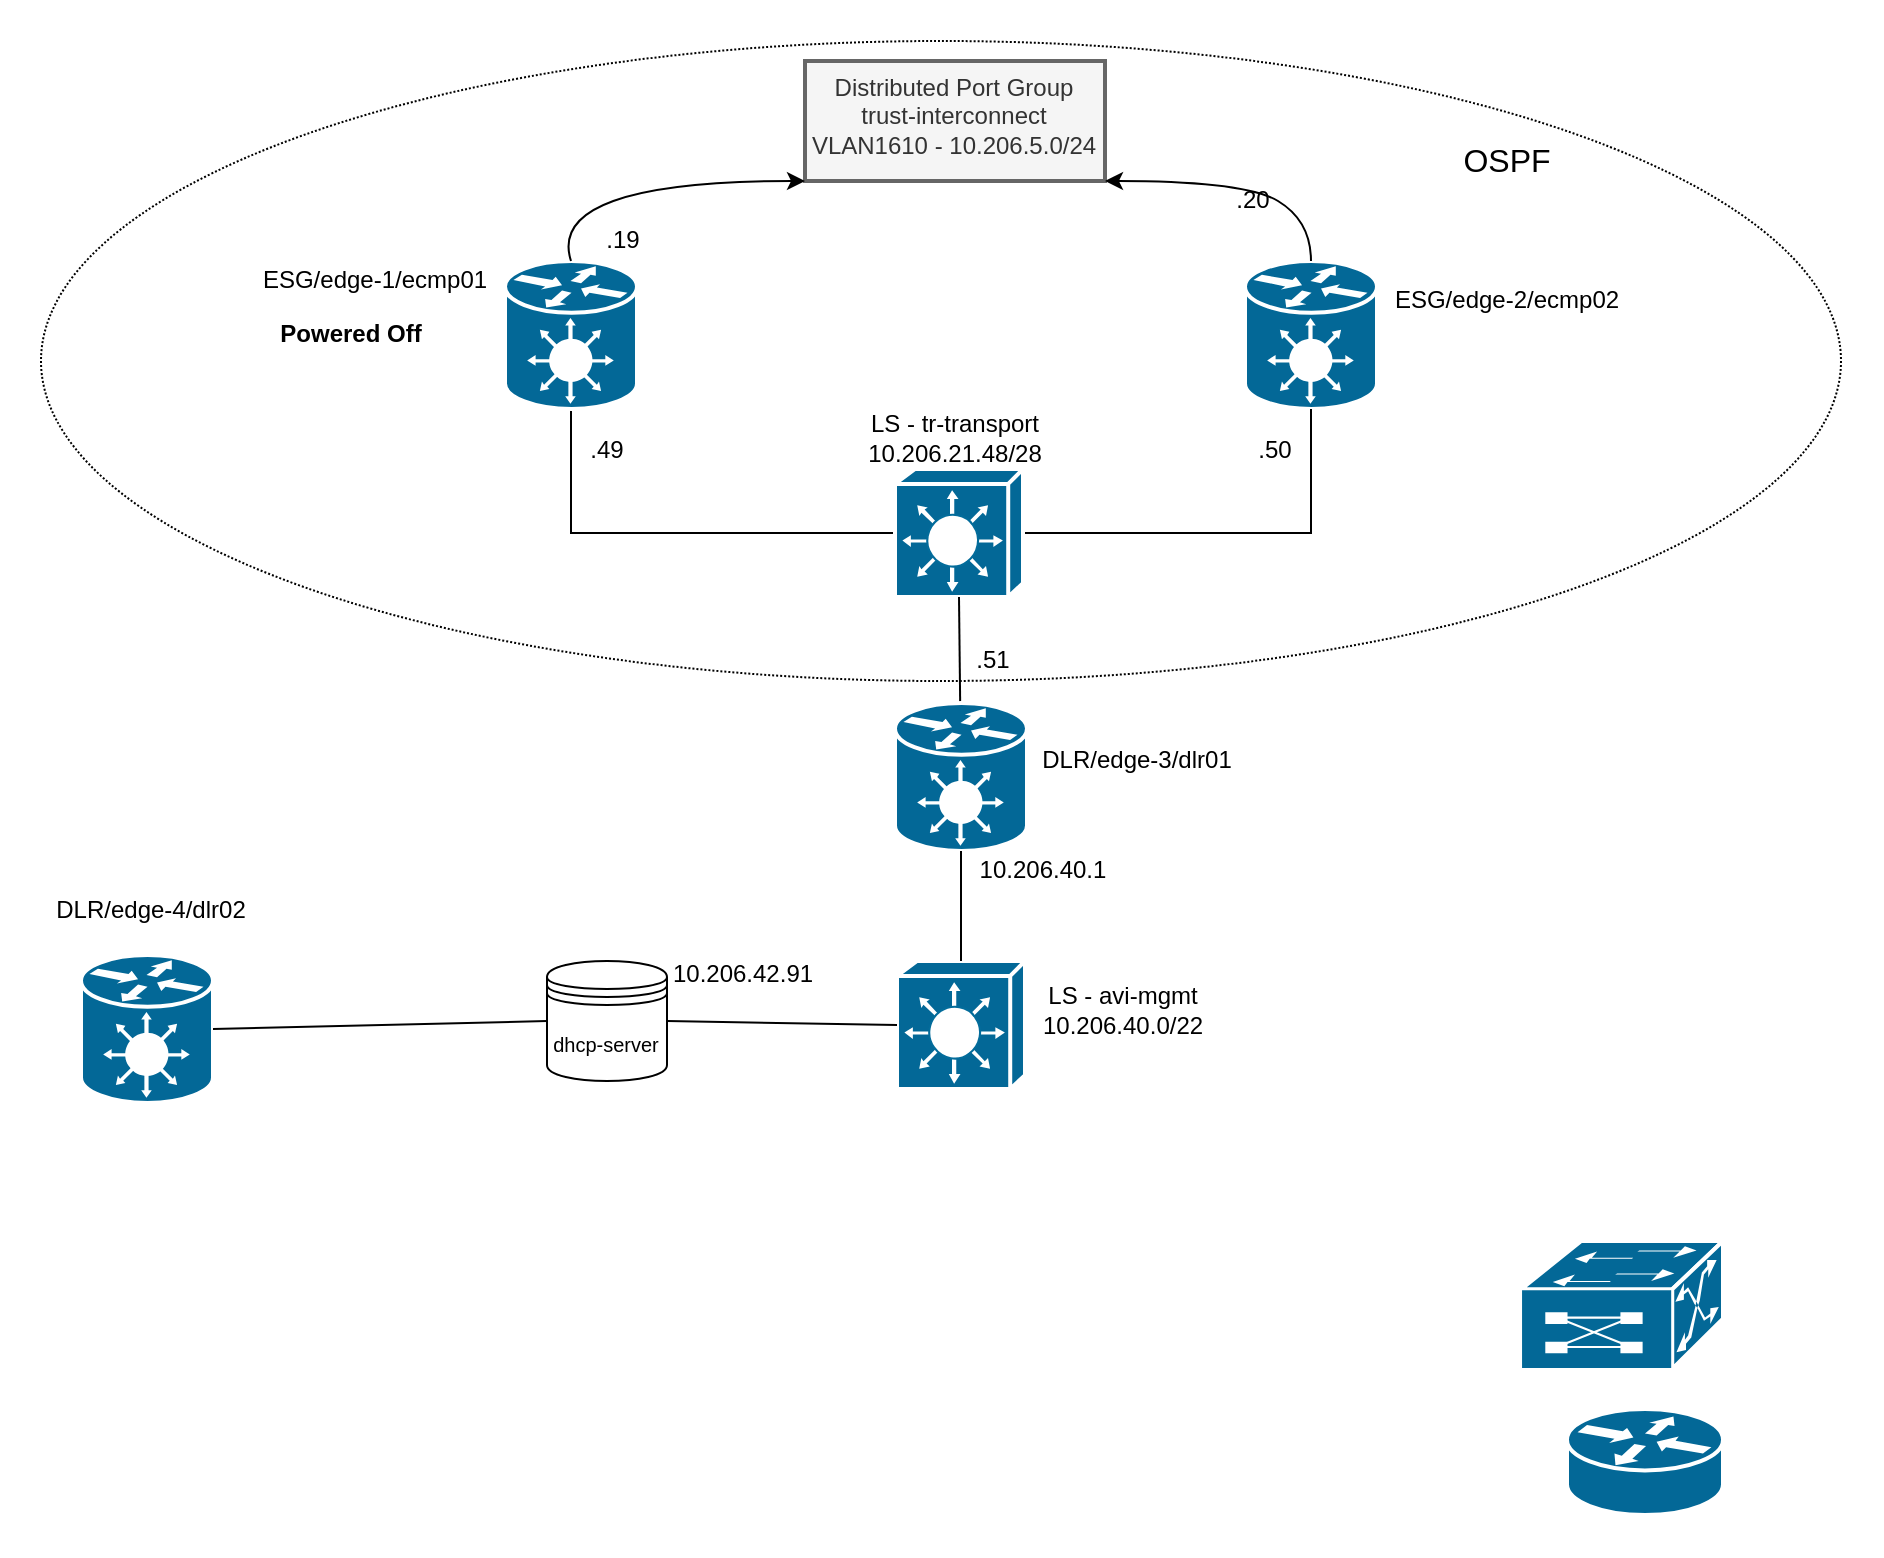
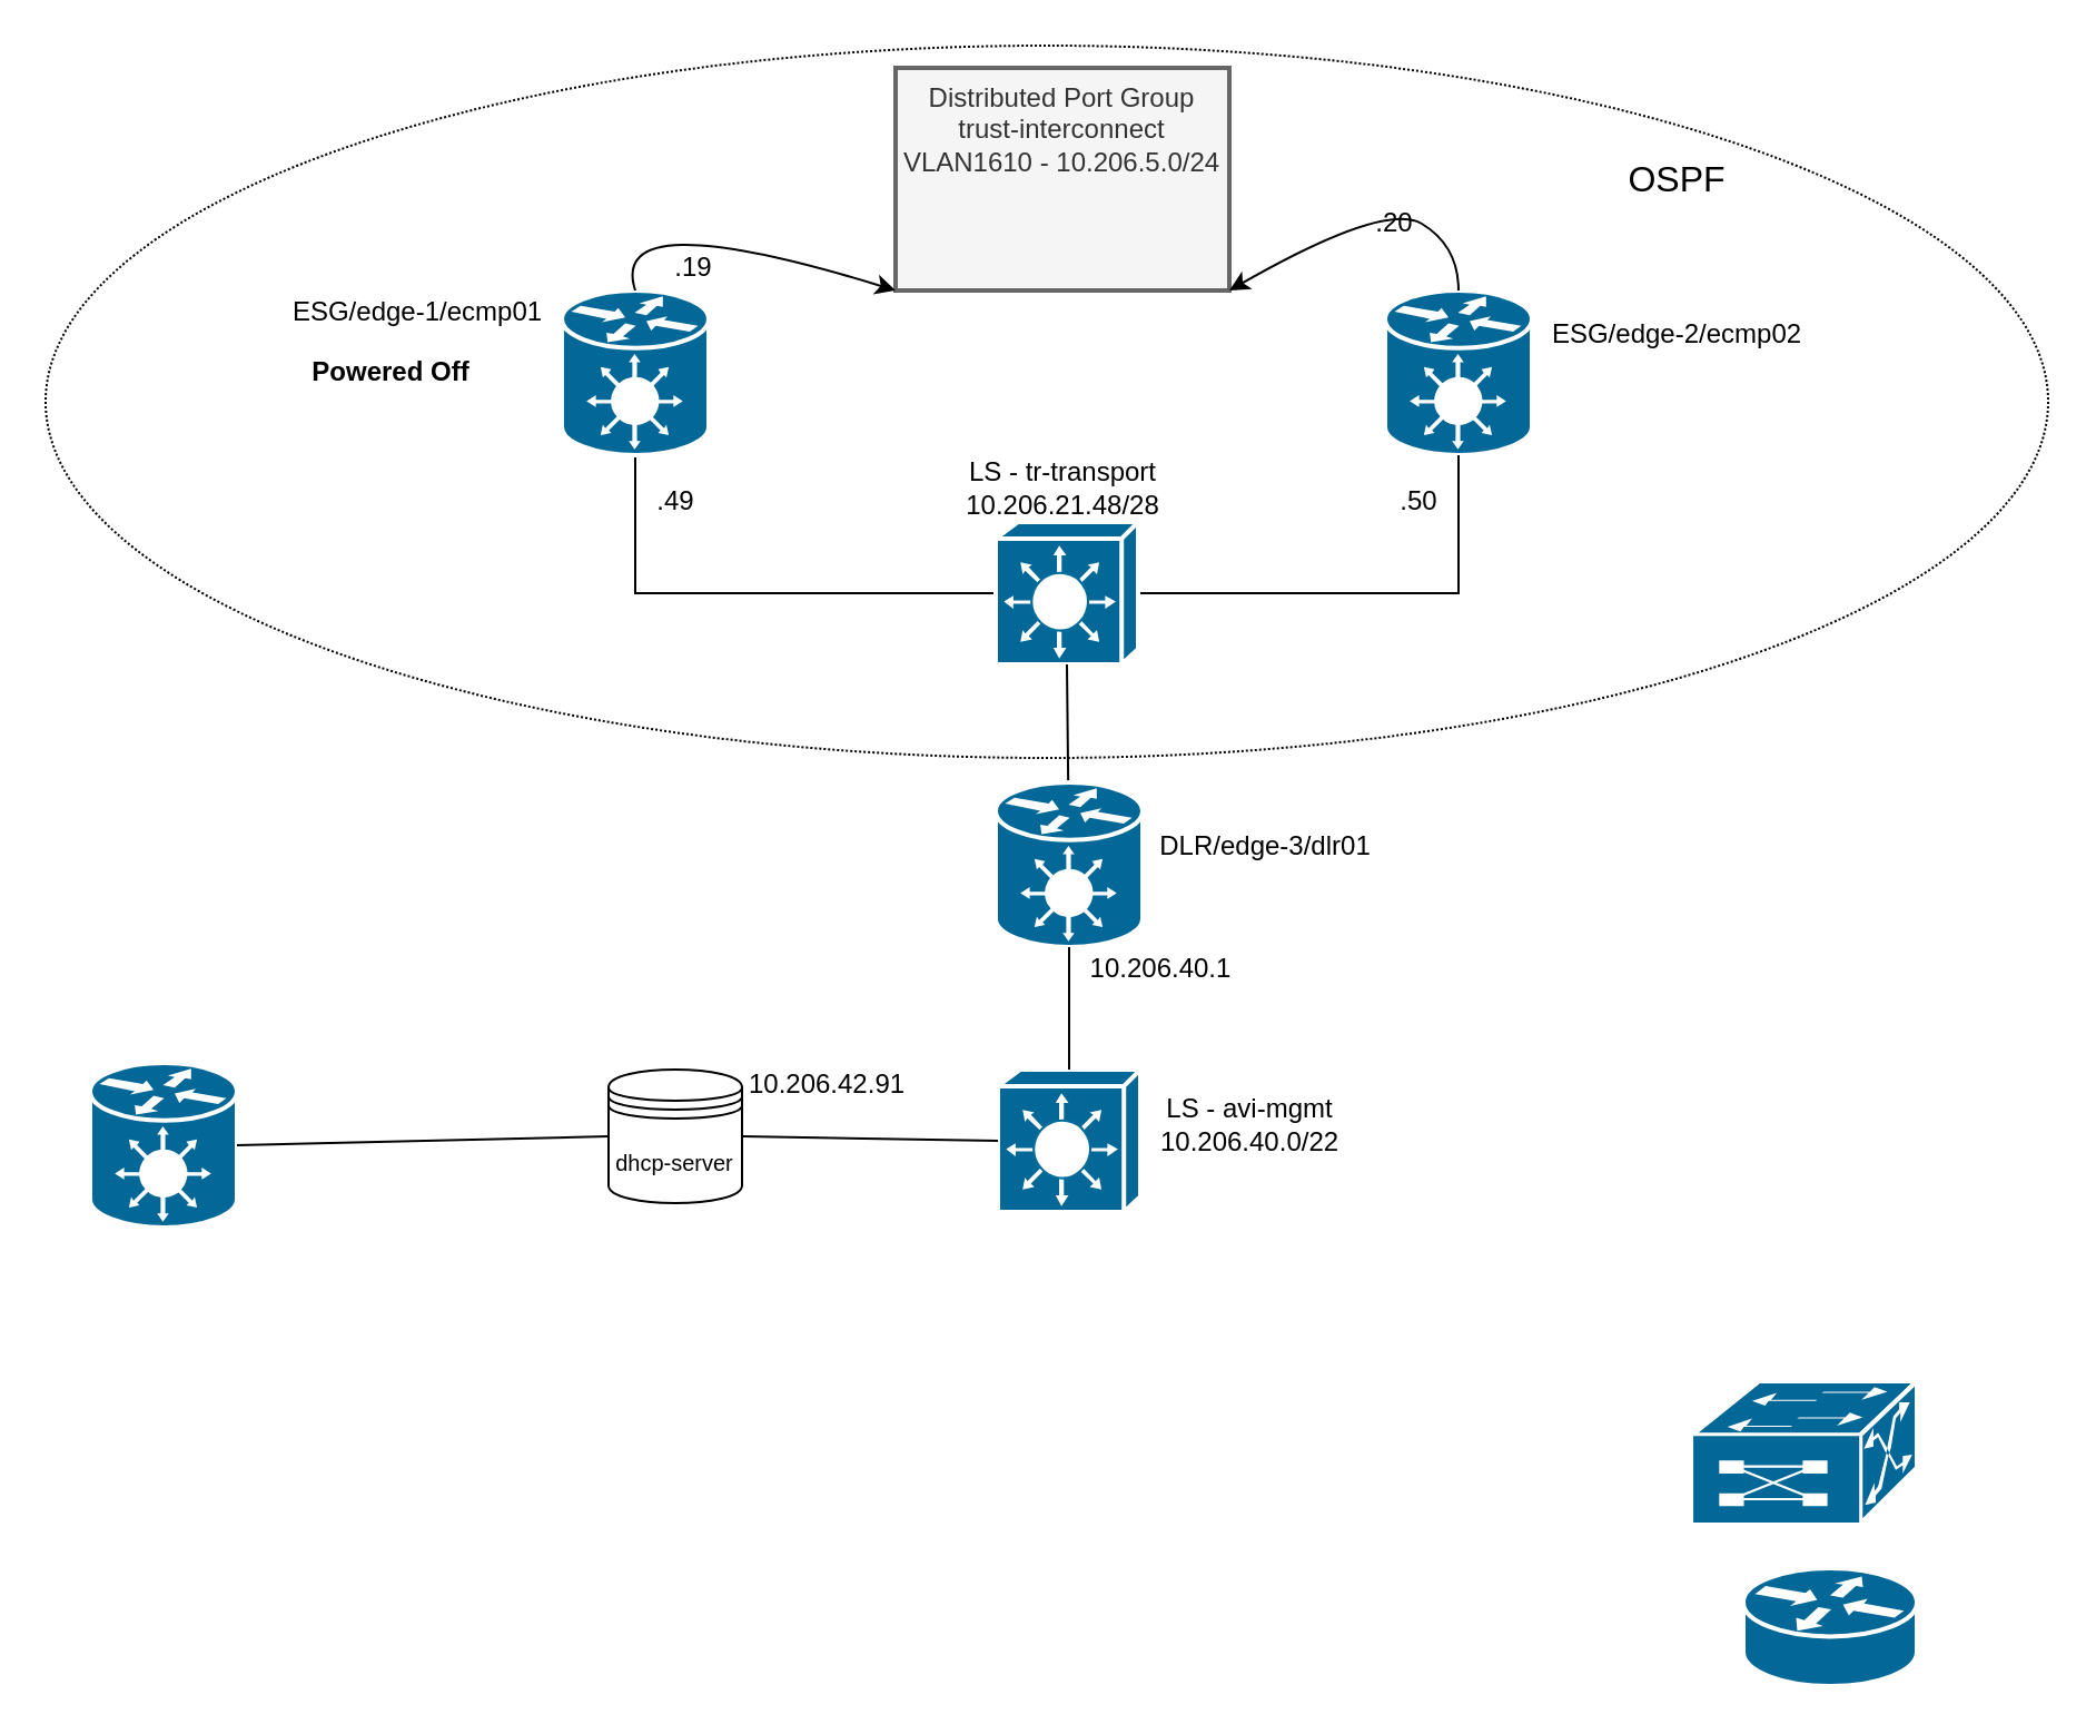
- <mxCell id="7" value="Distributed Port Group&lt;br&gt;trust-interconnect&lt;br&gt;VLAN1610 -&amp;nbsp;10.206.5.0/24" style="whiteSpace=wrap;html=1;verticalAlign=top;fillColor=#f5f5f5;strokeColor=#666666;sketch=0;dashed=0;strokeWidth=2;fontColor=#333333;" vertex="1" parent="1"><mxGeometry x="402" y="30" width="150" height="60" as="geometry" /></mxCell>
+ <mxCell id="7" value="Distributed Port Group&lt;br&gt;trust-interconnect&lt;br&gt;VLAN1610 -&amp;nbsp;10.206.5.0/24" style="whiteSpace=wrap;html=1;verticalAlign=top;fillColor=#f5f5f5;strokeColor=#666666;sketch=0;dashed=0;strokeWidth=2;fontColor=#333333;" vertex="1" parent="1"><mxGeometry x="402" y="30" width="150" height="100" as="geometry" /></mxCell>
- <mxCell id="24" value=".51" style="text;html=1;resizable=0;autosize=1;align=center;verticalAlign=middle;points=[];fillColor=none;strokeColor=none;rounded=0;" vertex="1" parent="1"><mxGeometry x="481" y="320" width="30" height="20" as="geometry" /></mxCell>
- <mxCell id="35" value="DLR/edge-4/dlr02" style="text;html=1;resizable=0;autosize=1;align=center;verticalAlign=middle;points=[];fillColor=none;strokeColor=none;rounded=0;" vertex="1" parent="1"><mxGeometry x="20" y="445" width="110" height="20" as="geometry" /></mxCell>
